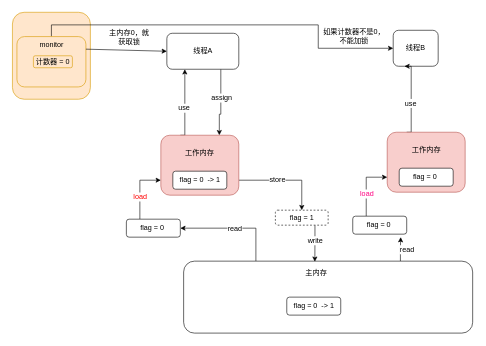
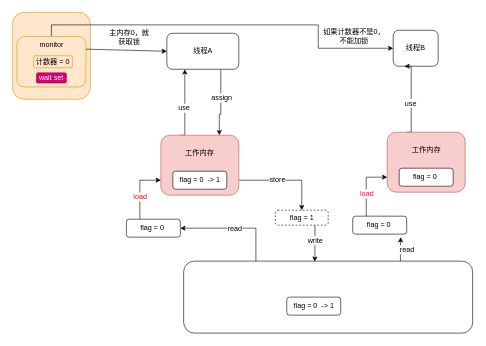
+ <mxCell id="39" value="wait set" style="rounded=1;whiteSpace=wrap;html=1;fillColor=#d80073;strokeColor=#A50040;fontColor=#ffffff;" parent="1" vertex="1"><mxGeometry x="60" y="121" width="50" height="17" as="geometry" /></mxCell>
- <mxCell id="17" value="主内存" style="text;html=1;strokeColor=none;fillColor=none;align=center;verticalAlign=middle;whiteSpace=wrap;rounded=0;" parent="1" vertex="1"><mxGeometry x="506.5" y="445" width="40" height="20" as="geometry" /></mxCell>
